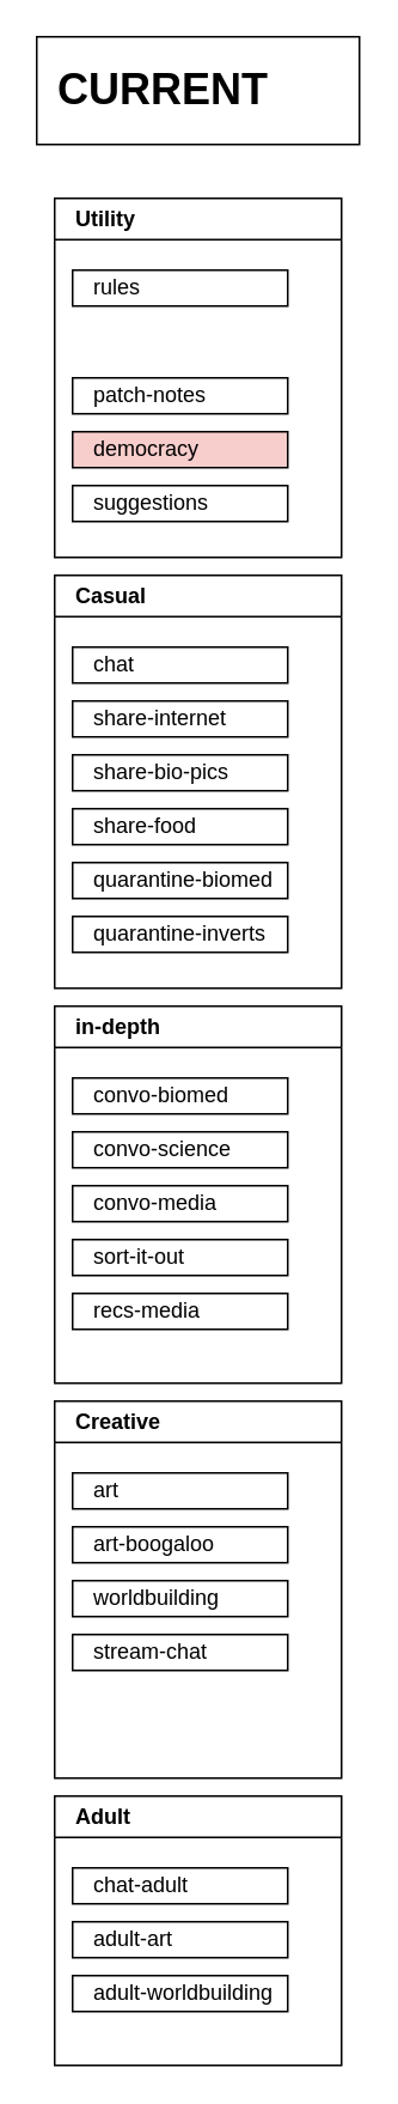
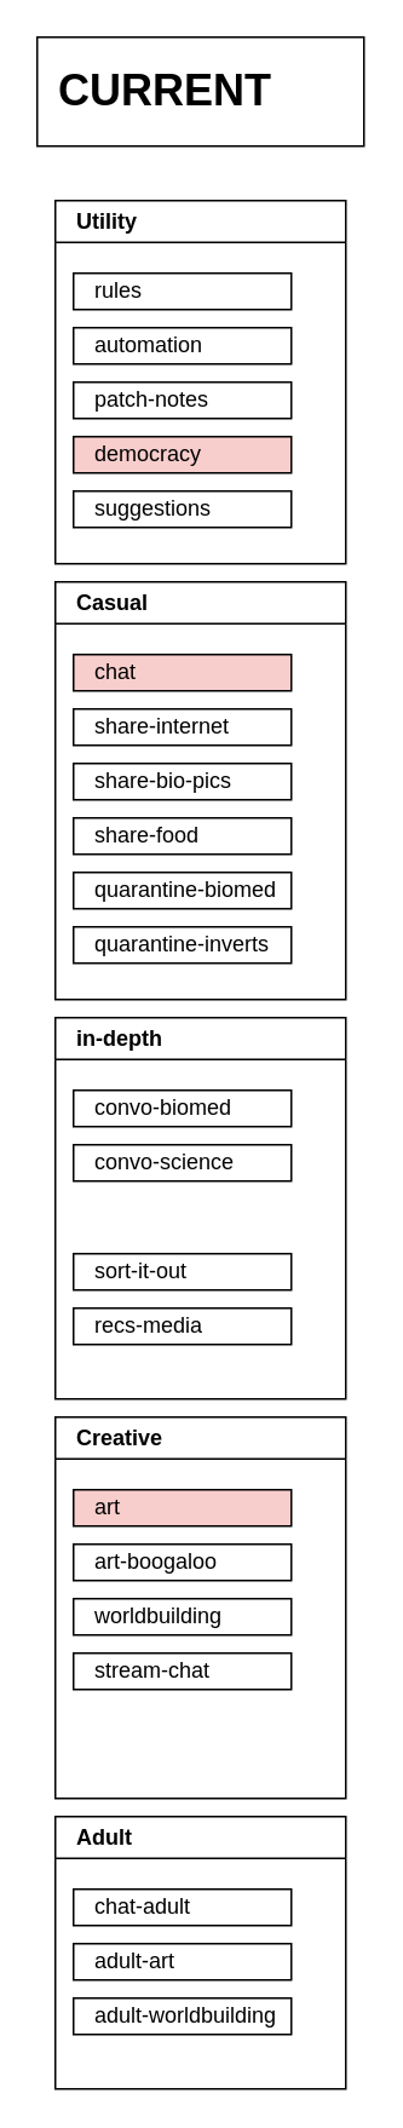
+ <mxCell id="5" value="automation" style="rounded=0;whiteSpace=wrap;html=1;align=left;spacingLeft=10;" vertex="1" parent="2"><mxGeometry x="10" y="70" width="120" height="20" as="geometry" /></mxCell>
- <mxCell id="10" value="chat" style="rounded=0;whiteSpace=wrap;html=1;align=left;spacingLeft=10;" vertex="1" parent="8"><mxGeometry x="10" y="40" width="120" height="20" as="geometry" /></mxCell>
+ <mxCell id="10" value="chat" style="rounded=0;whiteSpace=wrap;html=1;align=left;spacingLeft=10;fillColor=#f8cecc;" vertex="1" parent="8"><mxGeometry x="10" y="40" width="120" height="20" as="geometry" /></mxCell>
- <mxCell id="19" value="convo-media" style="rounded=0;whiteSpace=wrap;html=1;align=left;spacingLeft=10;" vertex="1" parent="15"><mxGeometry x="10" y="100" width="120" height="20" as="geometry" /></mxCell>
- <mxCell id="22" value="art" style="rounded=0;whiteSpace=wrap;html=1;align=left;spacingLeft=10;" vertex="1" parent="21"><mxGeometry x="10" y="40" width="120" height="20" as="geometry" /></mxCell>
+ <mxCell id="22" value="art" style="rounded=0;whiteSpace=wrap;html=1;align=left;spacingLeft=10;fillColor=#f8cecc;" vertex="1" parent="21"><mxGeometry x="10" y="40" width="120" height="20" as="geometry" /></mxCell>
